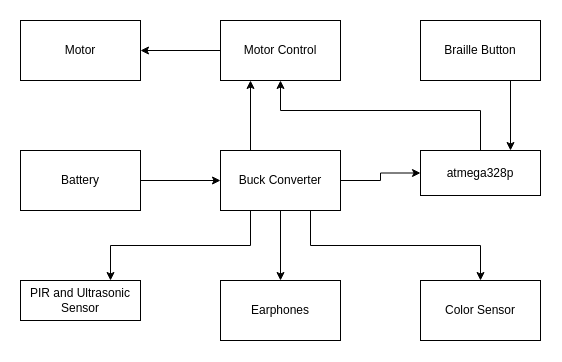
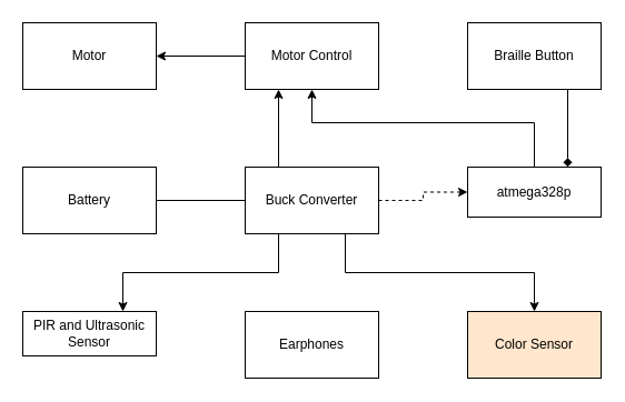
- <mxCell id="15" style="edgeStyle=orthogonalEdgeStyle;rounded=0;orthogonalLoop=1;jettySize=auto;html=1;exitX=0.75;exitY=1;exitDx=0;exitDy=0;entryX=0.75;entryY=0;entryDx=0;entryDy=0;" edge="1" parent="1" source="16" target="3"><mxGeometry relative="1" as="geometry" /></mxCell>
+ <mxCell id="15" style="edgeStyle=orthogonalEdgeStyle;rounded=0;orthogonalLoop=1;jettySize=auto;html=1;exitX=0.75;exitY=1;exitDx=0;exitDy=0;entryX=0.75;entryY=0;entryDx=0;entryDy=0;endArrow=diamond;" edge="1" parent="1" source="16" target="3"><mxGeometry relative="1" as="geometry" /></mxCell>
- <mxCell id="10" value="" style="edgeStyle=orthogonalEdgeStyle;rounded=0;orthogonalLoop=1;jettySize=auto;html=1;" edge="1" parent="1" source="11" target="9"><mxGeometry relative="1" as="geometry" /></mxCell>
+ <mxCell id="10" value="" style="edgeStyle=orthogonalEdgeStyle;rounded=0;orthogonalLoop=1;jettySize=auto;html=1;endArrow=none;" edge="1" parent="1" source="11" target="9"><mxGeometry relative="1" as="geometry" /></mxCell>
- <mxCell id="4" value="" style="edgeStyle=orthogonalEdgeStyle;rounded=0;orthogonalLoop=1;jettySize=auto;html=1;" edge="1" parent="1" source="9" target="3"><mxGeometry relative="1" as="geometry" /></mxCell>
+ <mxCell id="4" value="" style="edgeStyle=orthogonalEdgeStyle;rounded=0;orthogonalLoop=1;jettySize=auto;html=1;dashed=1;" edge="1" parent="1" source="9" target="3"><mxGeometry relative="1" as="geometry" /></mxCell>
- <mxCell id="7" style="edgeStyle=orthogonalEdgeStyle;rounded=0;orthogonalLoop=1;jettySize=auto;html=1;" edge="1" parent="1" source="9" target="18"><mxGeometry relative="1" as="geometry" /></mxCell>
- <mxCell id="19" value="Color Sensor" style="rounded=0;whiteSpace=wrap;html=1;" vertex="1" parent="1"><mxGeometry x="420" y="280" width="120" height="60" as="geometry" /></mxCell>
+ <mxCell id="19" value="Color Sensor" style="rounded=0;whiteSpace=wrap;html=1;fillColor=#ffe6cc;" vertex="1" parent="1"><mxGeometry x="420" y="280" width="120" height="60" as="geometry" /></mxCell>
